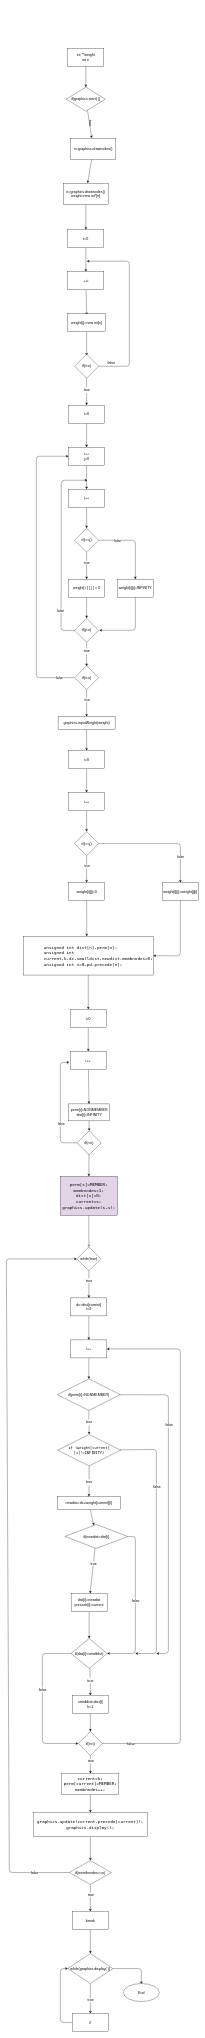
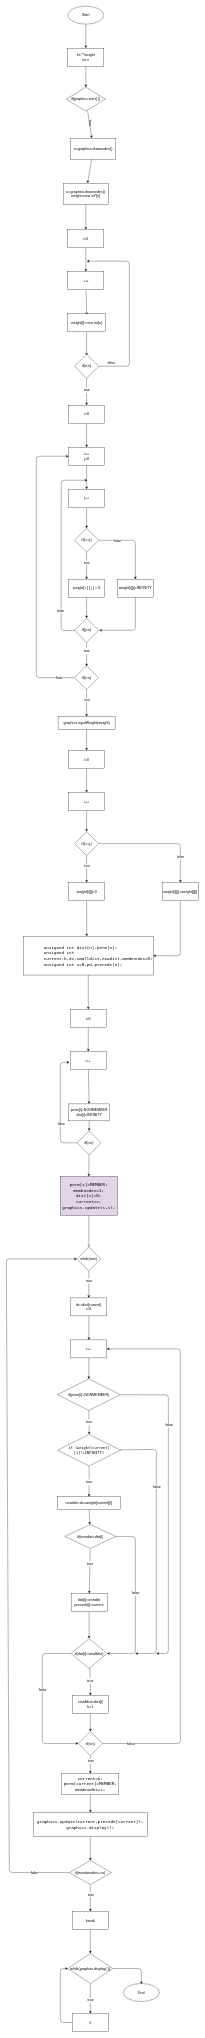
+ <mxCell id="3" value="Start" style="ellipse;whiteSpace=wrap;html=1;fontColor=#000000;" parent="1" vertex="1"><mxGeometry x="225" y="20" width="120" height="60" as="geometry" /></mxCell>
+ <mxCell id="2" value="" style="edgeStyle=none;html=1;fontColor=#000000;" parent="1" source="3" target="6" edge="1"><mxGeometry relative="1" as="geometry" /></mxCell>
- <mxCell id="106" value="if(newdist&amp;lt;dist[i]" style="rhombus;whiteSpace=wrap;html=1;fontColor=#000000;" parent="1" vertex="1"><mxGeometry x="215" y="5080" width="210" height="80" as="geometry" /></mxCell>
+ <mxCell id="106" value="if(newdist&amp;lt;dist[i]" style="rhombus;whiteSpace=wrap;html=1;fontColor=#000000;" parent="1" vertex="1"><mxGeometry x="215" y="5080" width="170" height="80" as="geometry" /></mxCell>
